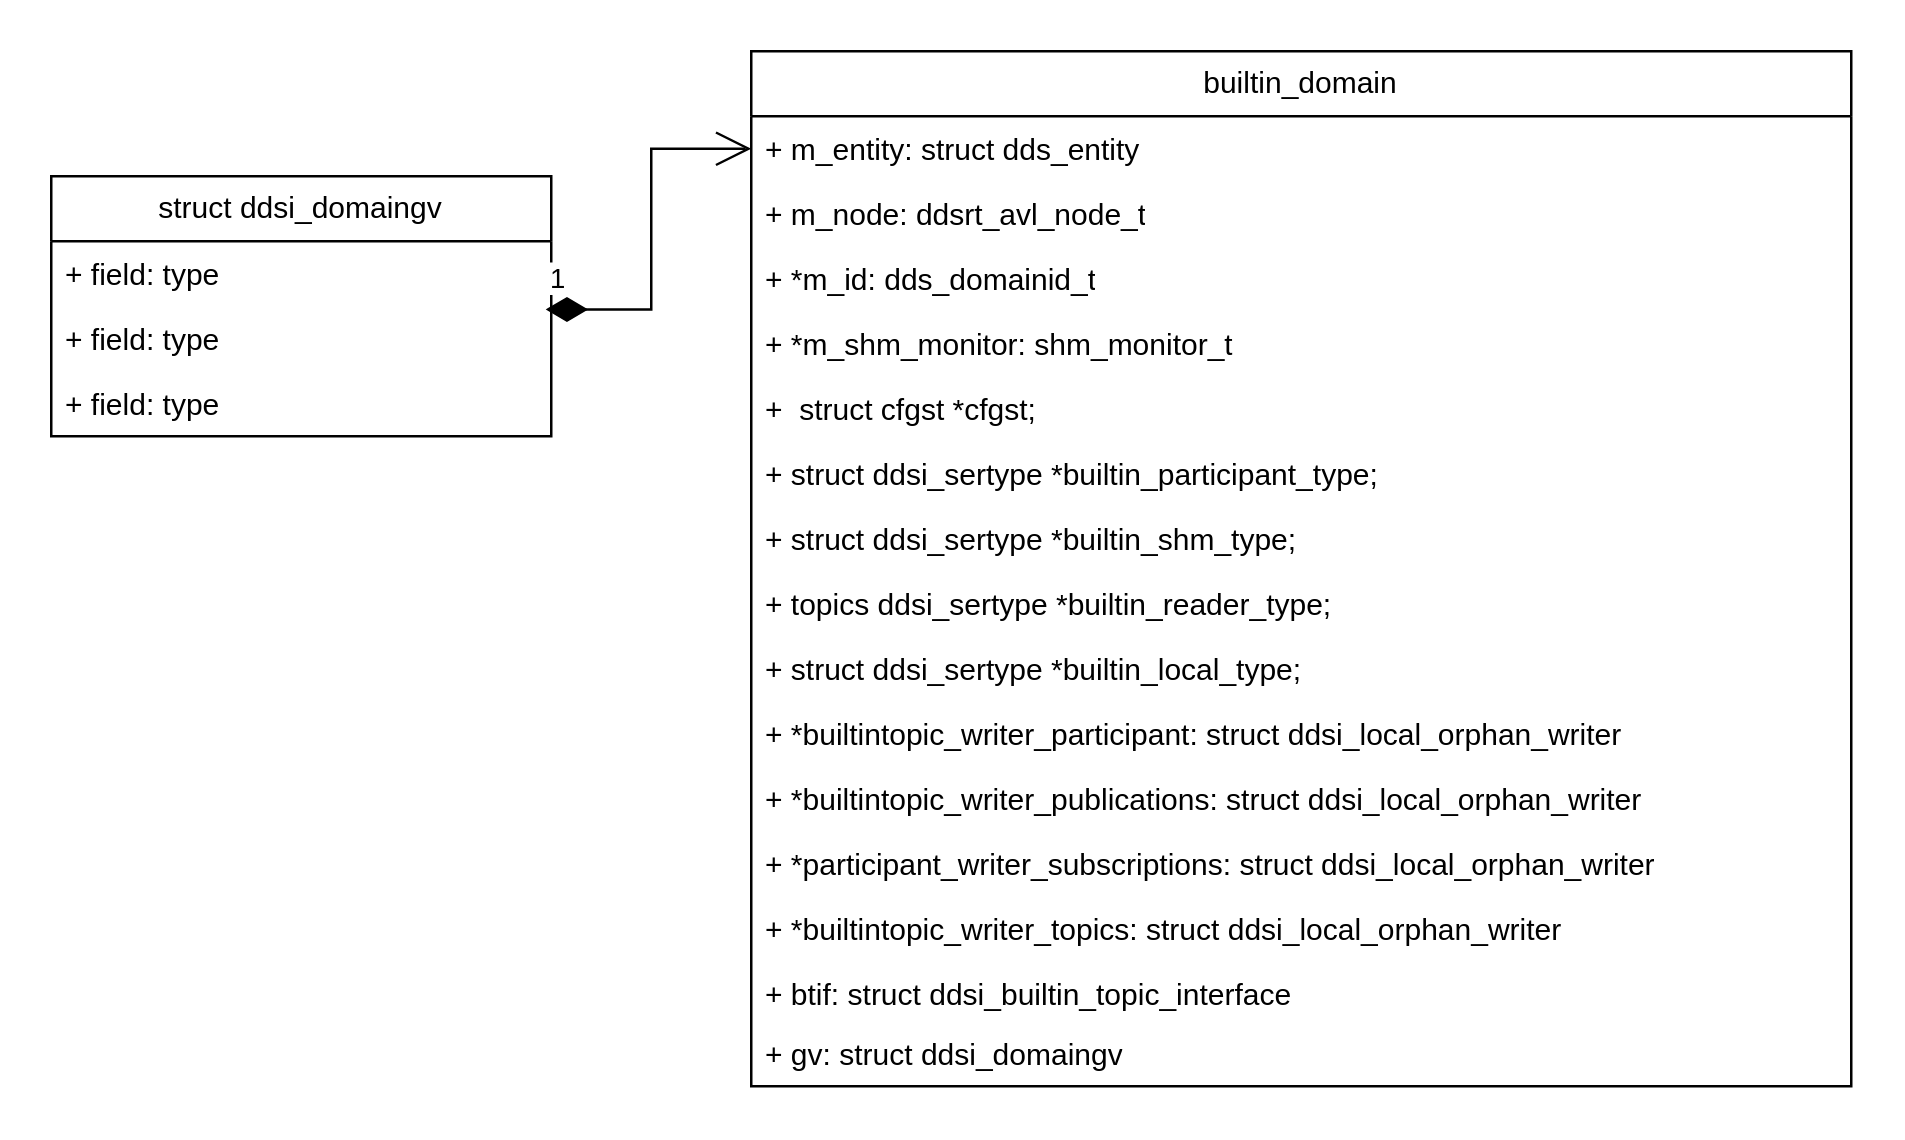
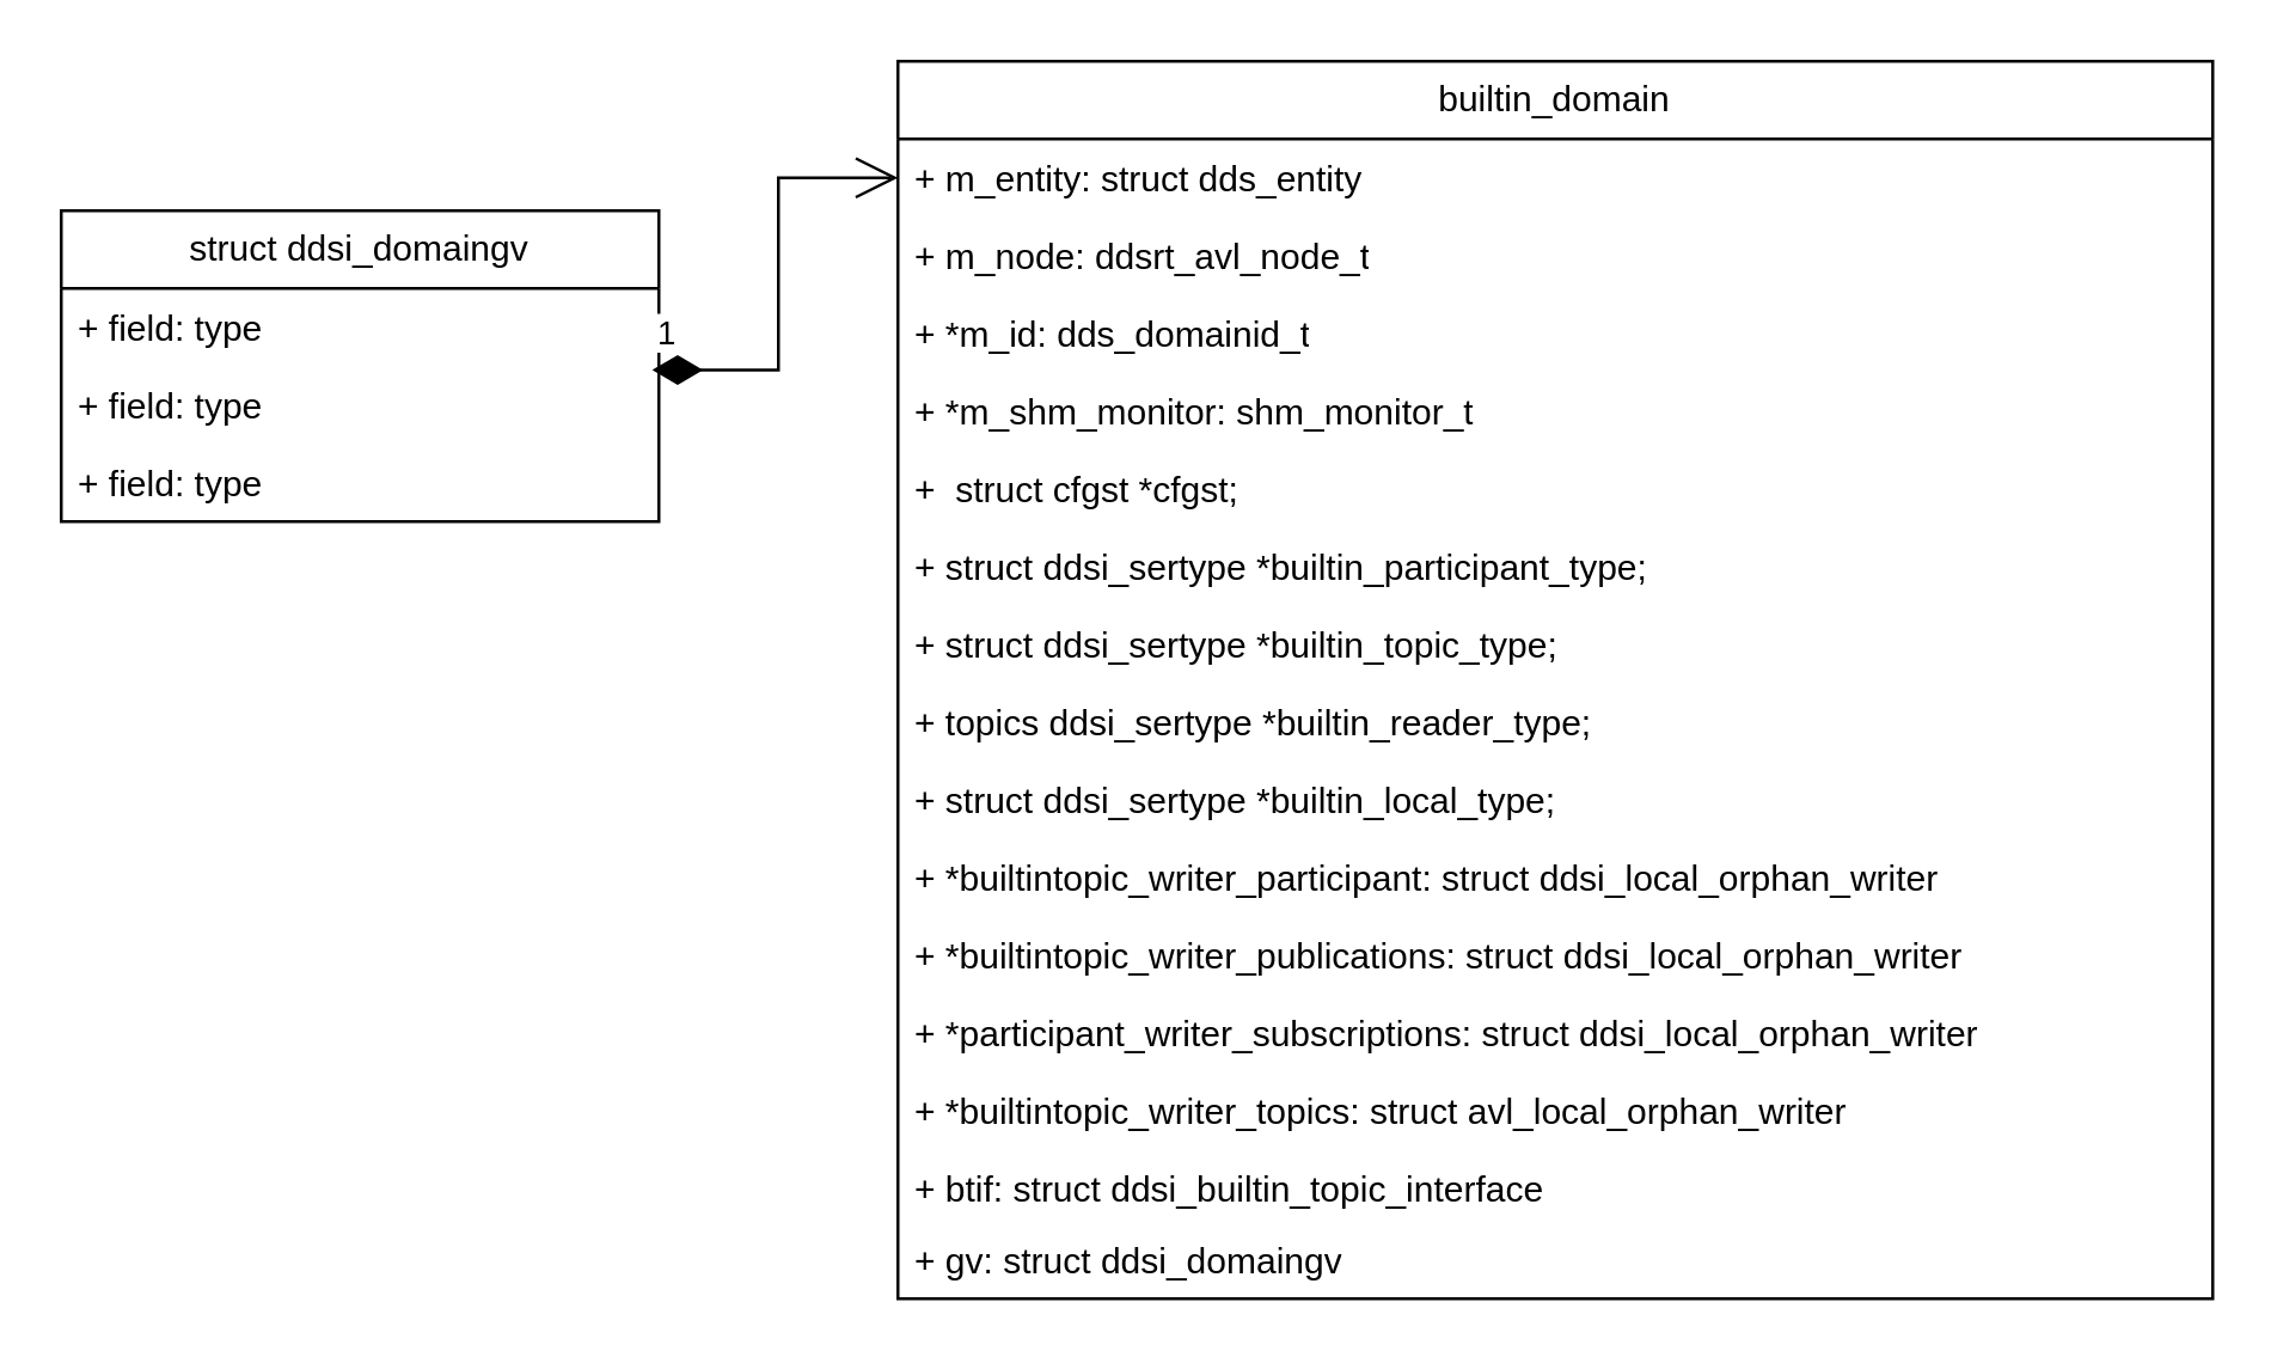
- <mxCell id="13" value="+ struct ddsi_sertype *builtin_shm_type;" style="text;strokeColor=none;fillColor=none;align=left;verticalAlign=top;spacingLeft=4;spacingRight=4;overflow=hidden;rotatable=0;points=[[0,0.5],[1,0.5]];portConstraint=eastwest;whiteSpace=wrap;html=1;" vertex="1" parent="6"><mxGeometry y="182" width="440" height="26" as="geometry" /></mxCell>
+ <mxCell id="13" value="+ struct ddsi_sertype *builtin_topic_type;" style="text;strokeColor=none;fillColor=none;align=left;verticalAlign=top;spacingLeft=4;spacingRight=4;overflow=hidden;rotatable=0;points=[[0,0.5],[1,0.5]];portConstraint=eastwest;whiteSpace=wrap;html=1;" vertex="1" parent="6"><mxGeometry y="182" width="440" height="26" as="geometry" /></mxCell>
- <mxCell id="19" value="+ *builtintopic_writer_topics: struct ddsi_local_orphan_writer" style="text;strokeColor=none;fillColor=none;align=left;verticalAlign=top;spacingLeft=4;spacingRight=4;overflow=hidden;rotatable=0;points=[[0,0.5],[1,0.5]];portConstraint=eastwest;whiteSpace=wrap;html=1;" vertex="1" parent="6"><mxGeometry y="338" width="440" height="26" as="geometry" /></mxCell>
+ <mxCell id="19" value="+ *builtintopic_writer_topics: struct avl_local_orphan_writer" style="text;strokeColor=none;fillColor=none;align=left;verticalAlign=top;spacingLeft=4;spacingRight=4;overflow=hidden;rotatable=0;points=[[0,0.5],[1,0.5]];portConstraint=eastwest;whiteSpace=wrap;html=1;" vertex="1" parent="6"><mxGeometry y="338" width="440" height="26" as="geometry" /></mxCell>
